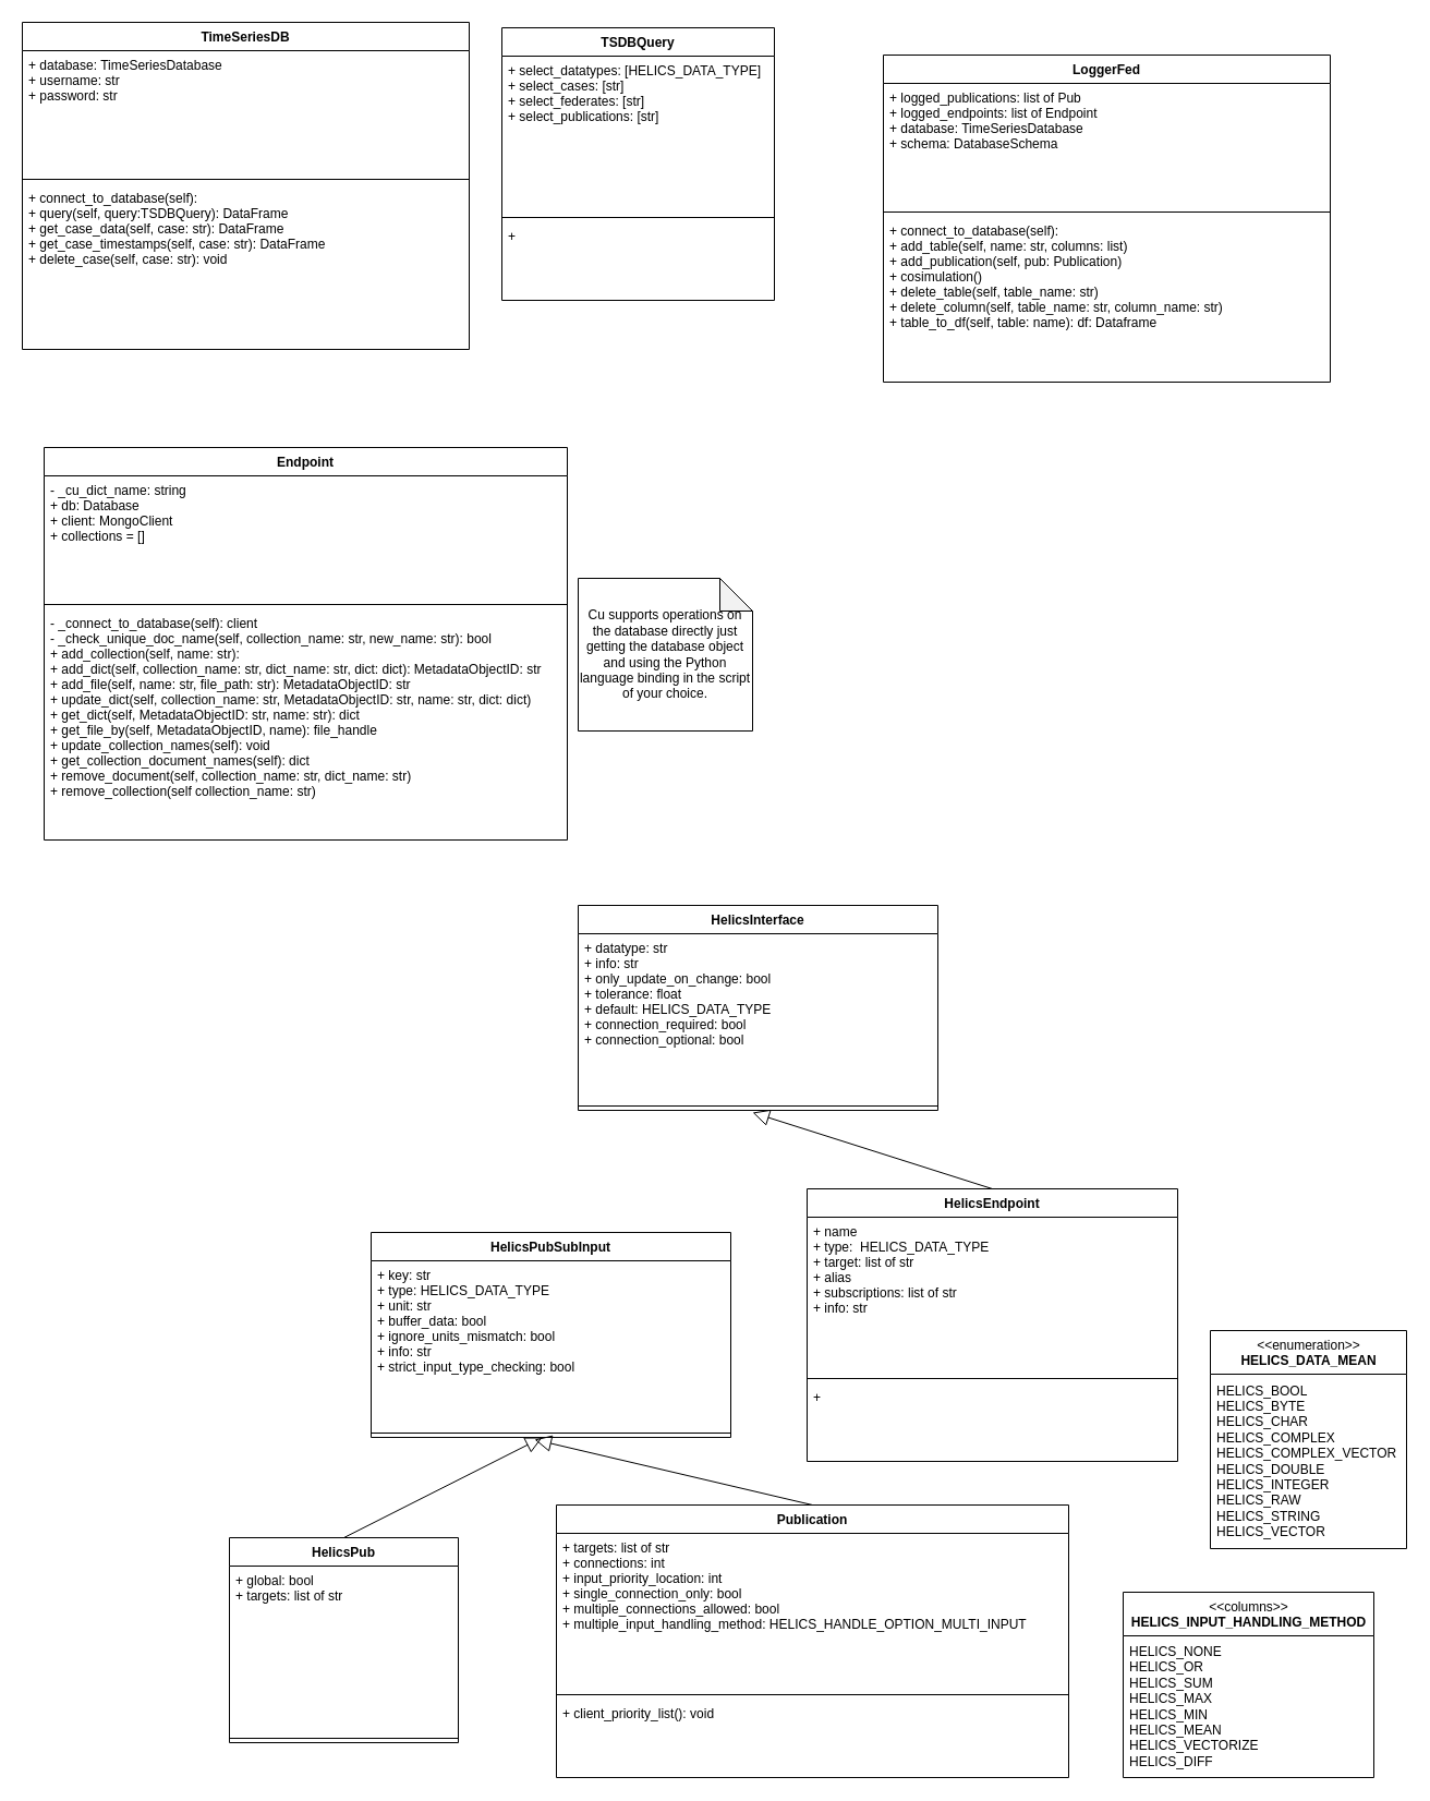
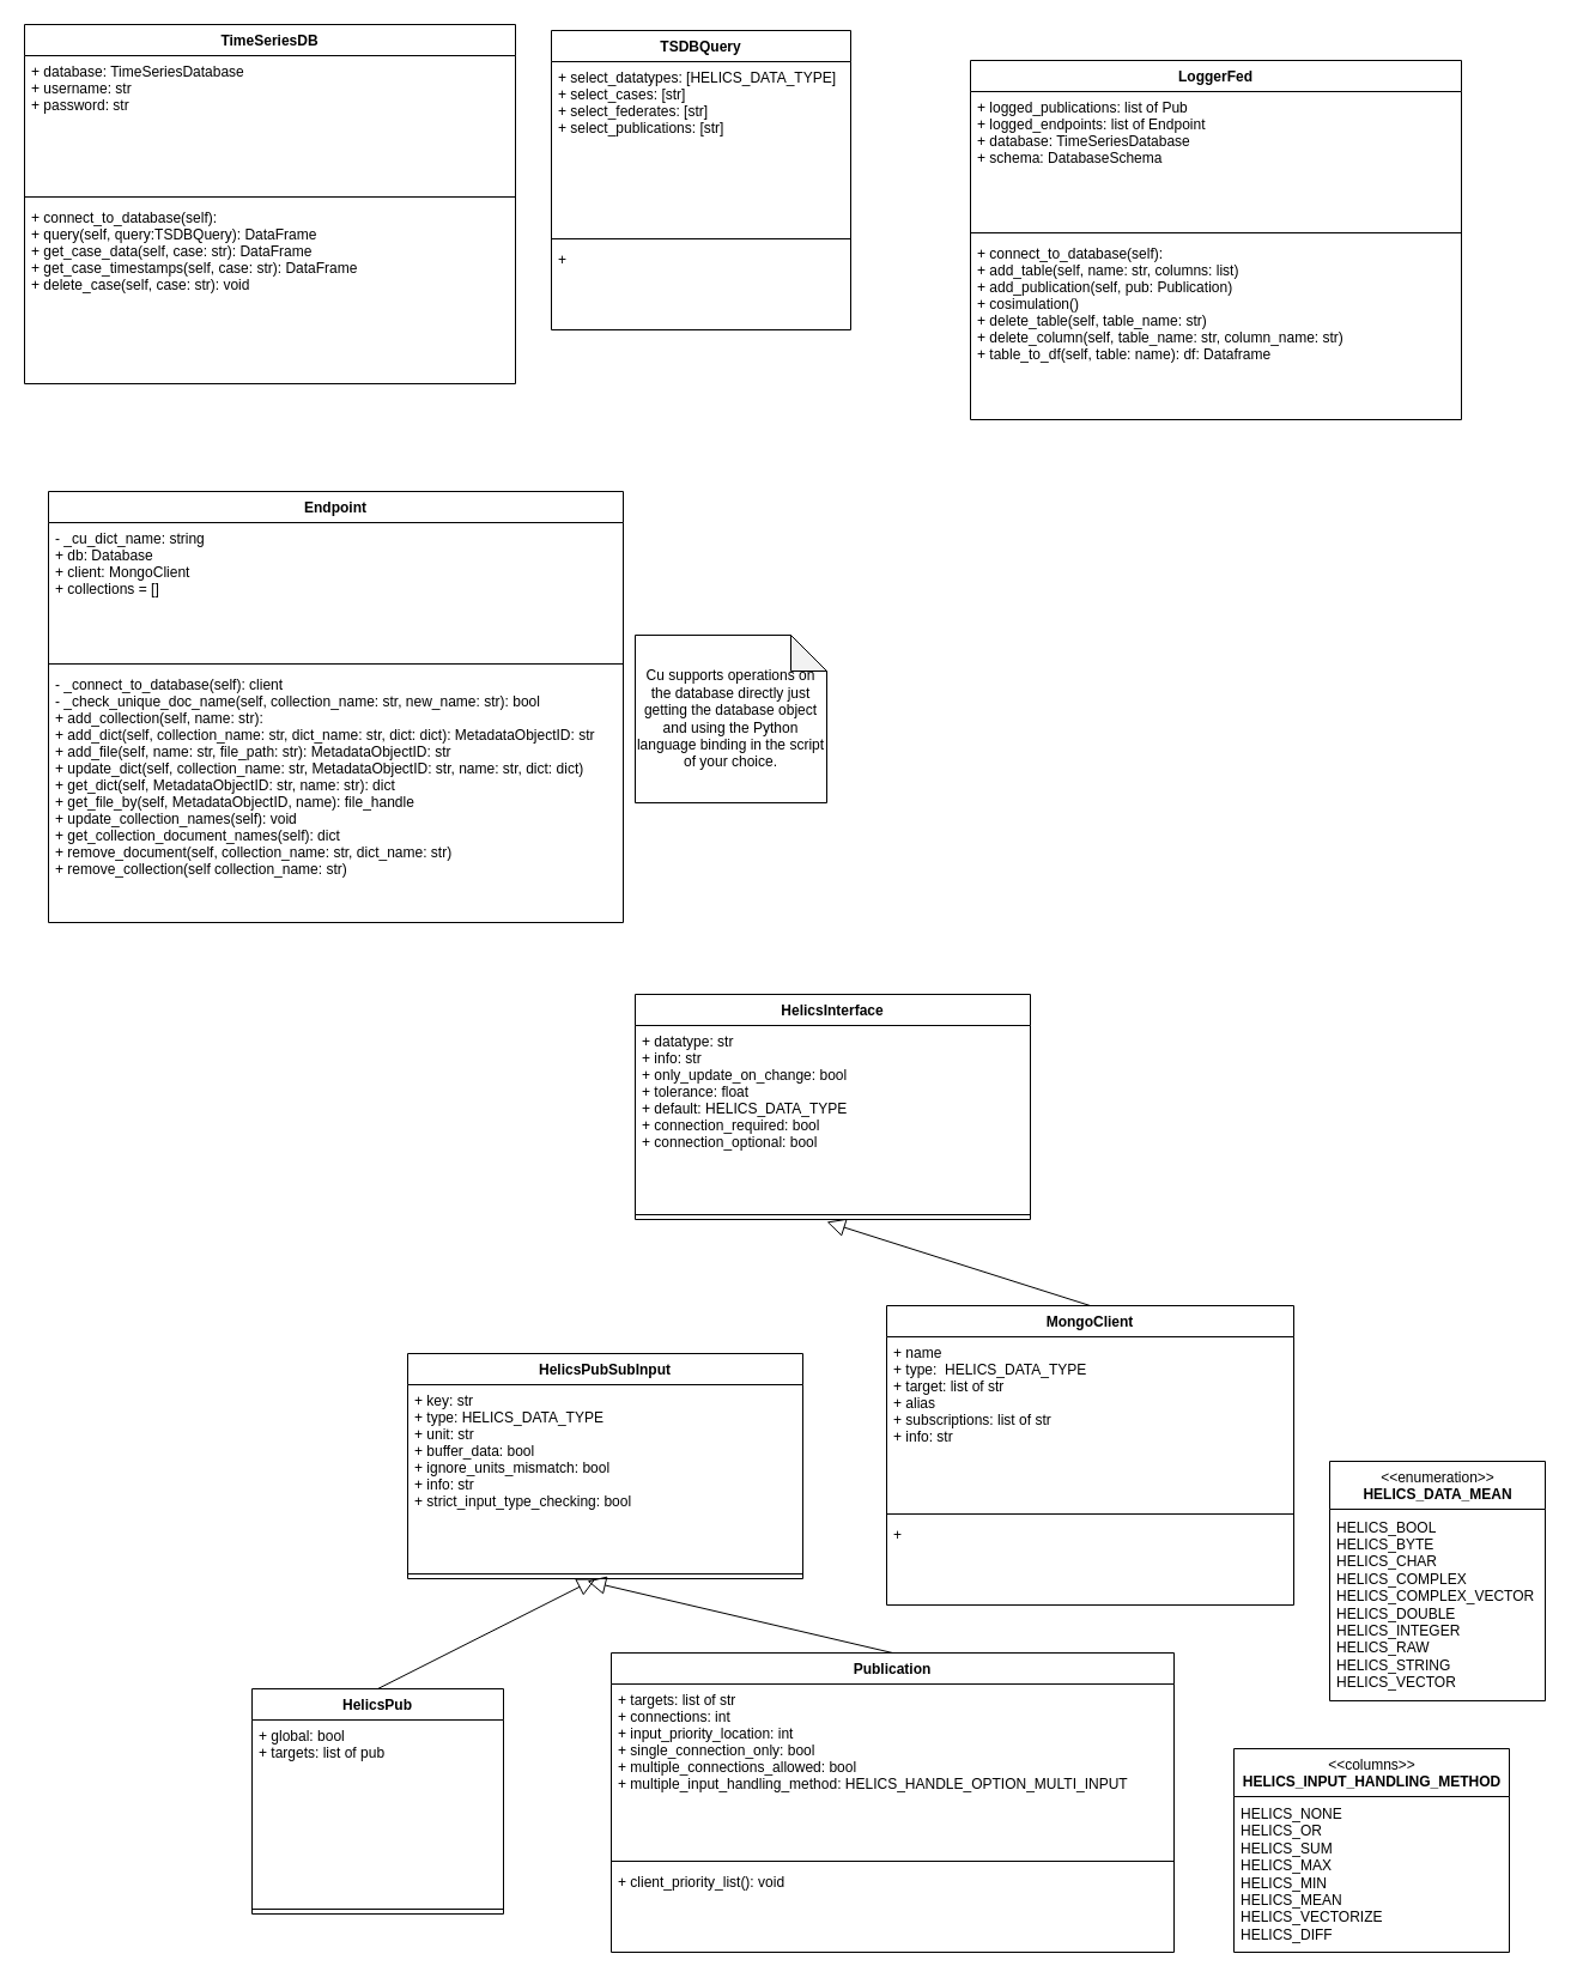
- <mxCell id="34" value="HelicsEndpoint" style="swimlane;fontStyle=1;align=center;verticalAlign=top;childLayout=stackLayout;horizontal=1;startSize=26;horizontalStack=0;resizeParent=1;resizeParentMax=0;resizeLast=0;collapsible=1;marginBottom=0;" vertex="1" parent="1"><mxGeometry x="740" y="1090" width="340" height="250" as="geometry"><mxRectangle x="110" y="60" width="120" height="30" as="alternateBounds" /></mxGeometry></mxCell>
+ <mxCell id="34" value="MongoClient" style="swimlane;fontStyle=1;align=center;verticalAlign=top;childLayout=stackLayout;horizontal=1;startSize=26;horizontalStack=0;resizeParent=1;resizeParentMax=0;resizeLast=0;collapsible=1;marginBottom=0;" vertex="1" parent="1"><mxGeometry x="740" y="1090" width="340" height="250" as="geometry"><mxRectangle x="110" y="60" width="120" height="30" as="alternateBounds" /></mxGeometry></mxCell>
- <mxCell id="26" value="+ global: bool&#10;+ targets: list of str" style="text;strokeColor=none;fillColor=none;align=left;verticalAlign=top;spacingLeft=4;spacingRight=4;overflow=hidden;rotatable=0;points=[[0,0.5],[1,0.5]];portConstraint=eastwest;" vertex="1" parent="25"><mxGeometry y="26" width="210" height="154" as="geometry" /></mxCell>
+ <mxCell id="26" value="+ global: bool&#10;+ targets: list of pub" style="text;strokeColor=none;fillColor=none;align=left;verticalAlign=top;spacingLeft=4;spacingRight=4;overflow=hidden;rotatable=0;points=[[0,0.5],[1,0.5]];portConstraint=eastwest;" vertex="1" parent="25"><mxGeometry y="26" width="210" height="154" as="geometry" /></mxCell>
